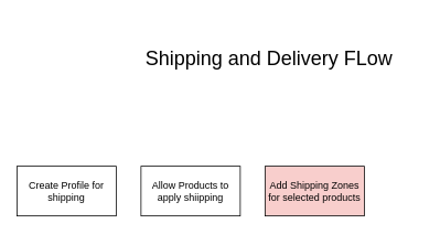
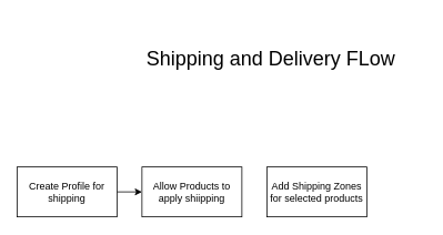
+ <mxCell id="2" value="" style="edgeStyle=none;html=1;fontSize=24;" edge="1" parent="1" source="3" target="5"><mxGeometry relative="1" as="geometry" /></mxCell>
- <mxCell id="6" value="Add Shipping Zones for selected products" style="whiteSpace=wrap;html=1;rounded=0;fillColor=#f8cecc;" vertex="1" parent="1"><mxGeometry x="320" y="200" width="120" height="60" as="geometry" /></mxCell>
+ <mxCell id="6" value="Add Shipping Zones for selected products" style="whiteSpace=wrap;html=1;rounded=0;" vertex="1" parent="1"><mxGeometry x="320" y="200" width="120" height="60" as="geometry" /></mxCell>
